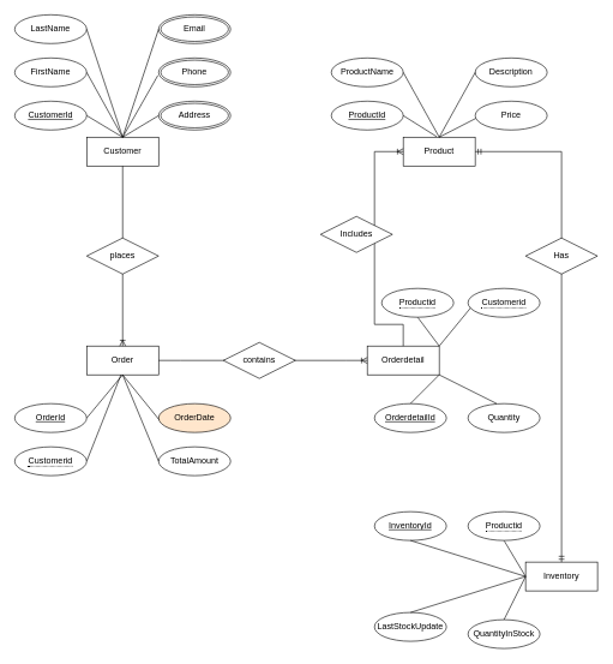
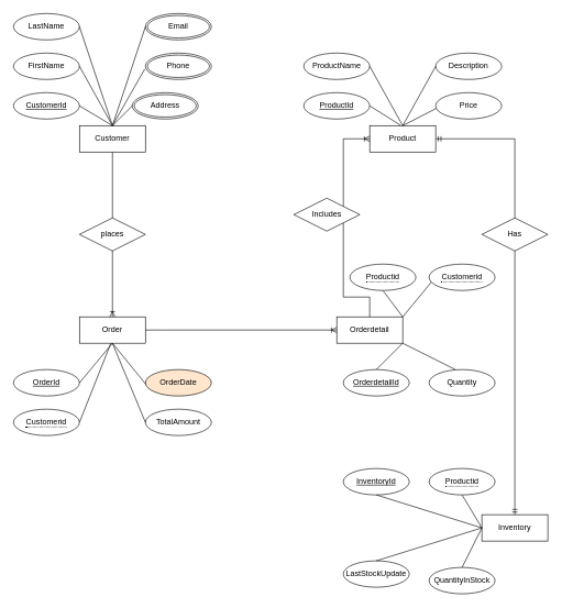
- <mxCell id="14" value="Address" style="ellipse;shape=doubleEllipse;margin=3;whiteSpace=wrap;html=1;align=center;" parent="1" vertex="1"><mxGeometry x="220" y="140" width="100" height="40" as="geometry" /></mxCell>
+ <mxCell id="14" value="Address" style="ellipse;shape=doubleEllipse;margin=3;whiteSpace=wrap;html=1;align=center;" parent="1" vertex="1"><mxGeometry x="200" y="140" width="100" height="40" as="geometry" /></mxCell>
- <mxCell id="52" value="contains" style="shape=rhombus;perimeter=rhombusPerimeter;whiteSpace=wrap;html=1;align=center;" vertex="1" parent="1"><mxGeometry x="310" y="475" width="100" height="50" as="geometry" /></mxCell>
